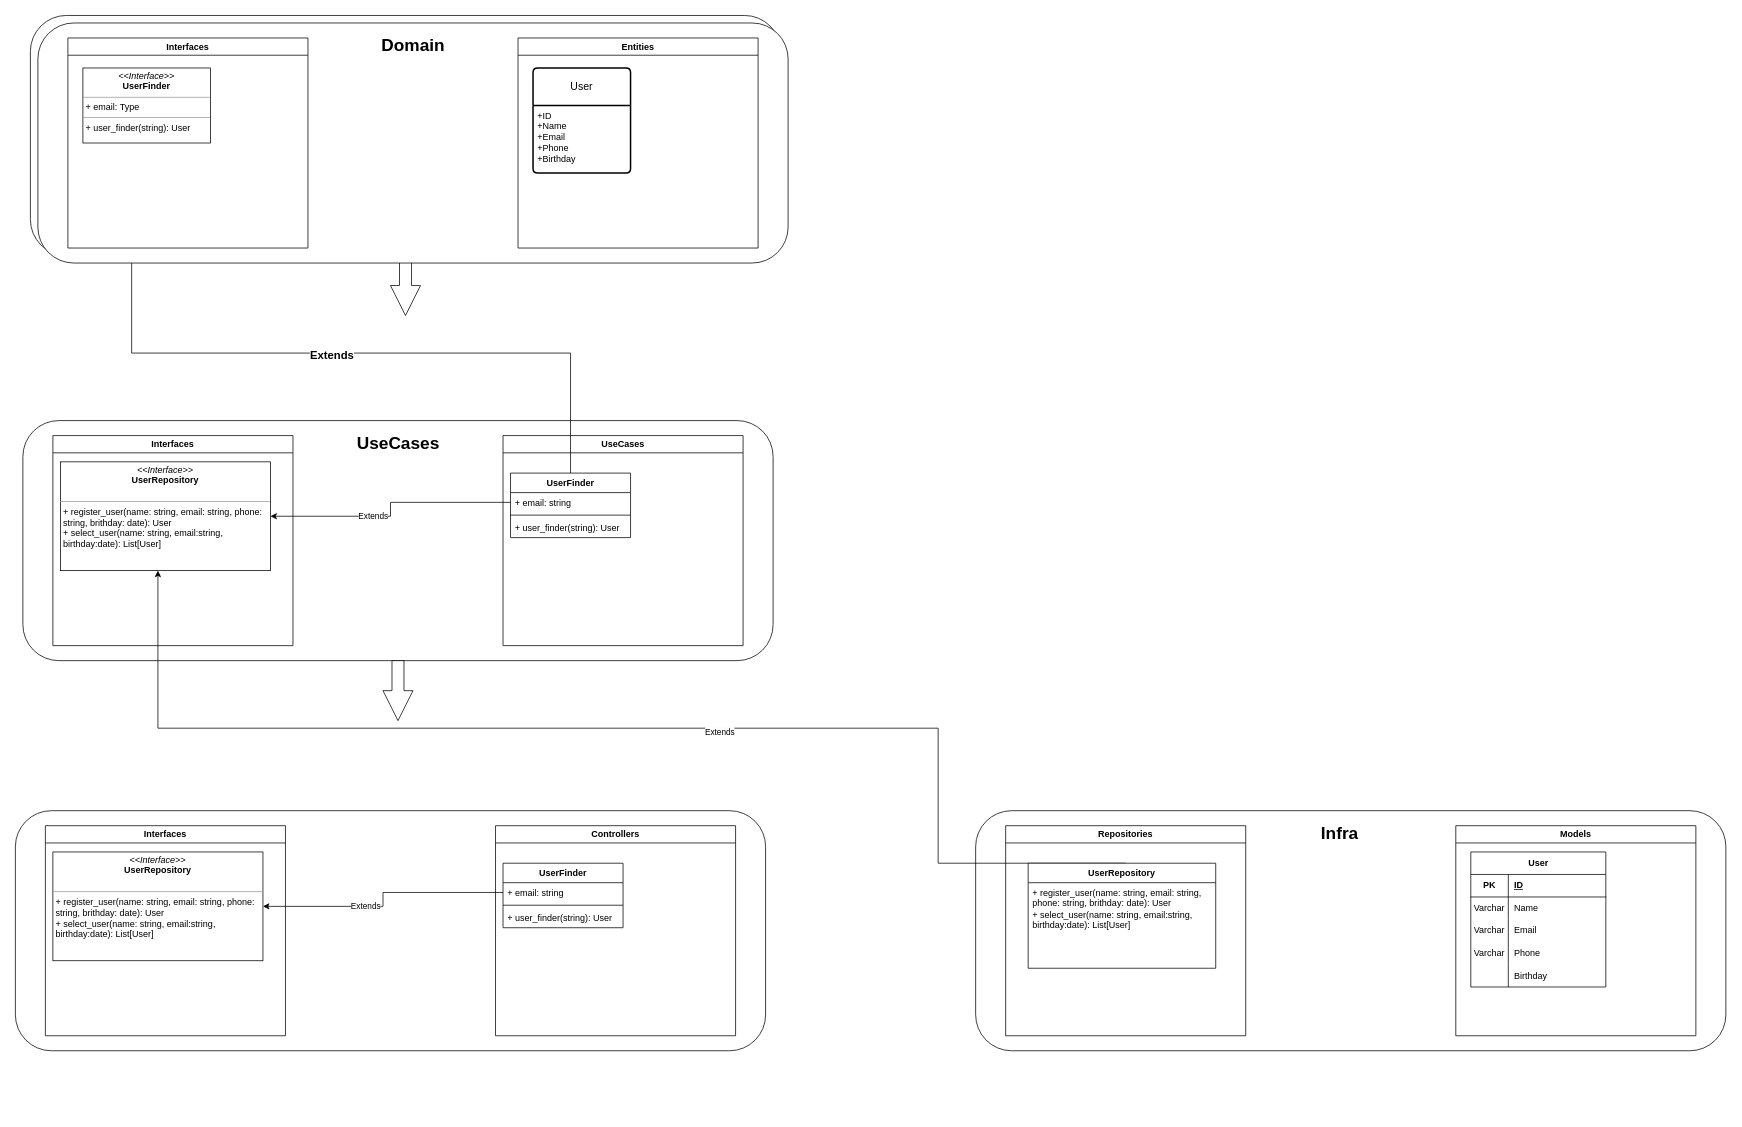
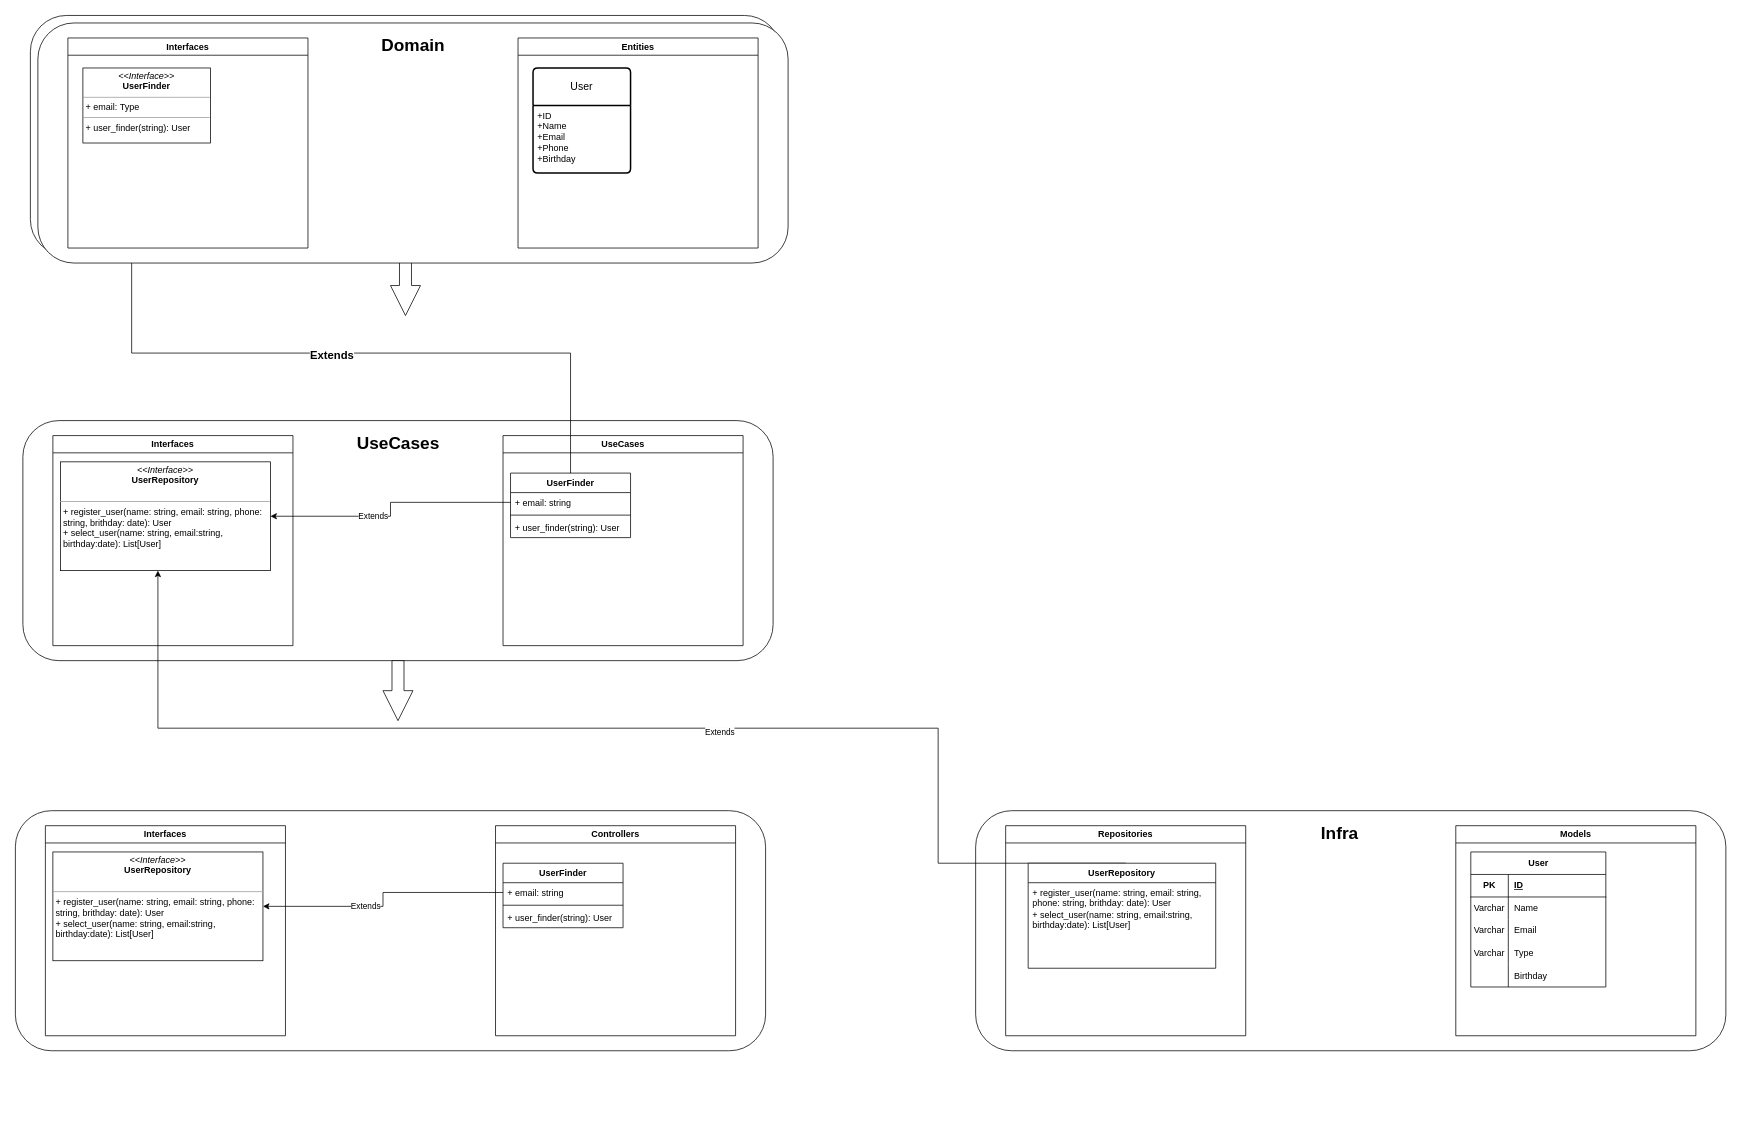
- <mxCell id="61" value="Phone" style="shape=partialRectangle;connectable=0;fillColor=none;top=0;left=0;bottom=0;right=0;align=left;spacingLeft=6;overflow=hidden;whiteSpace=wrap;html=1;" vertex="1" parent="59"><mxGeometry x="50" width="130" height="30" as="geometry"><mxRectangle width="130" height="30" as="alternateBounds" /></mxGeometry></mxCell>
+ <mxCell id="61" value="Type" style="shape=partialRectangle;connectable=0;fillColor=none;top=0;left=0;bottom=0;right=0;align=left;spacingLeft=6;overflow=hidden;whiteSpace=wrap;html=1;" vertex="1" parent="59"><mxGeometry x="50" width="130" height="30" as="geometry"><mxRectangle width="130" height="30" as="alternateBounds" /></mxGeometry></mxCell>
